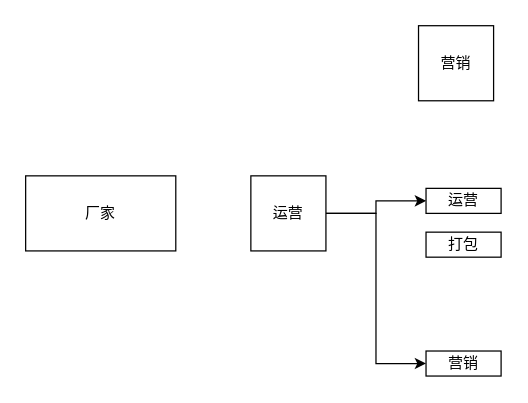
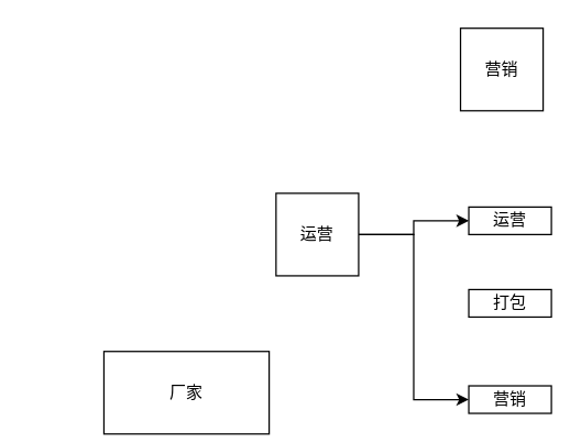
- <mxCell id="2" value="厂家" style="rounded=0;whiteSpace=wrap;html=1;" vertex="1" parent="1"><mxGeometry x="20" y="140" width="120" height="60" as="geometry" /></mxCell>
+ <mxCell id="2" value="厂家" style="rounded=0;whiteSpace=wrap;html=1;" vertex="1" parent="1"><mxGeometry x="75" y="255" width="120" height="60" as="geometry" /></mxCell>
- <mxCell id="9" value="打包" style="rounded=0;whiteSpace=wrap;html=1;" vertex="1" parent="1"><mxGeometry x="340" y="185" width="60" height="20" as="geometry" /></mxCell>
+ <mxCell id="9" value="打包" style="rounded=0;whiteSpace=wrap;html=1;" vertex="1" parent="1"><mxGeometry x="340" y="210" width="60" height="20" as="geometry" /></mxCell>
